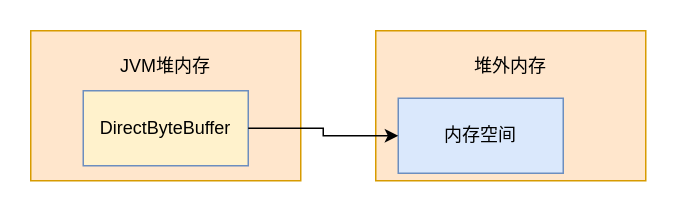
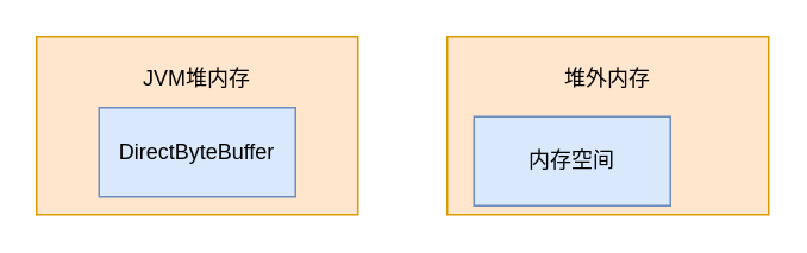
- <mxCell id="3" value="DirectByteBuffer" style="rounded=0;whiteSpace=wrap;html=1;fillColor=#fff2cc;strokeColor=#6c8ebf;" vertex="1" parent="1"><mxGeometry x="55" y="60" width="110" height="50" as="geometry" /></mxCell>
+ <mxCell id="3" value="DirectByteBuffer" style="rounded=0;whiteSpace=wrap;html=1;fillColor=#dae8fc;strokeColor=#6c8ebf;" vertex="1" parent="1"><mxGeometry x="55" y="60" width="110" height="50" as="geometry" /></mxCell>
- <mxCell id="8" style="edgeStyle=orthogonalEdgeStyle;rounded=0;orthogonalLoop=1;jettySize=auto;html=1;exitX=1;exitY=0.5;exitDx=0;exitDy=0;entryX=0;entryY=0.5;entryDx=0;entryDy=0;" edge="1" parent="1" source="3" target="6"><mxGeometry relative="1" as="geometry" /></mxCell>
